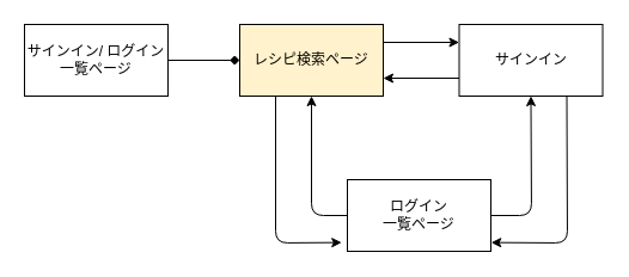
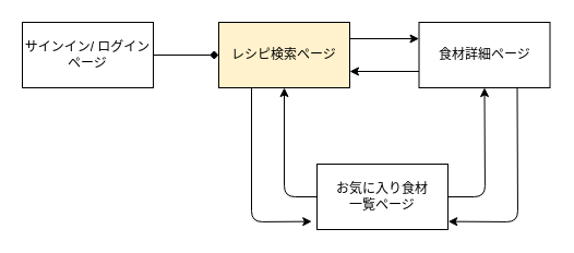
- <mxCell id="3" value="サインイン/ ログイン&lt;br&gt;一覧ページ" style="rounded=0;whiteSpace=wrap;html=1;" vertex="1" parent="1"><mxGeometry x="20" y="20" width="120" height="60" as="geometry" /></mxCell>
+ <mxCell id="3" value="サインイン/ ログイン&lt;br&gt;ページ" style="rounded=0;whiteSpace=wrap;html=1;" vertex="1" parent="1"><mxGeometry x="20" y="20" width="120" height="60" as="geometry" /></mxCell>
- <mxCell id="9" value="サインイン" style="rounded=0;whiteSpace=wrap;html=1;" vertex="1" parent="1"><mxGeometry x="383.5" y="20" width="120" height="60" as="geometry" /></mxCell>
+ <mxCell id="9" value="食材詳細ページ" style="rounded=0;whiteSpace=wrap;html=1;" vertex="1" parent="1"><mxGeometry x="383.5" y="20" width="120" height="60" as="geometry" /></mxCell>
- <mxCell id="12" value="ログイン&lt;br&gt;一覧ページ" style="rounded=0;whiteSpace=wrap;html=1;" vertex="1" parent="1"><mxGeometry x="290" y="150" width="120" height="60" as="geometry" /></mxCell>
+ <mxCell id="12" value="お気に入り食材&lt;br&gt;一覧ページ" style="rounded=0;whiteSpace=wrap;html=1;" vertex="1" parent="1"><mxGeometry x="290" y="150" width="120" height="60" as="geometry" /></mxCell>
